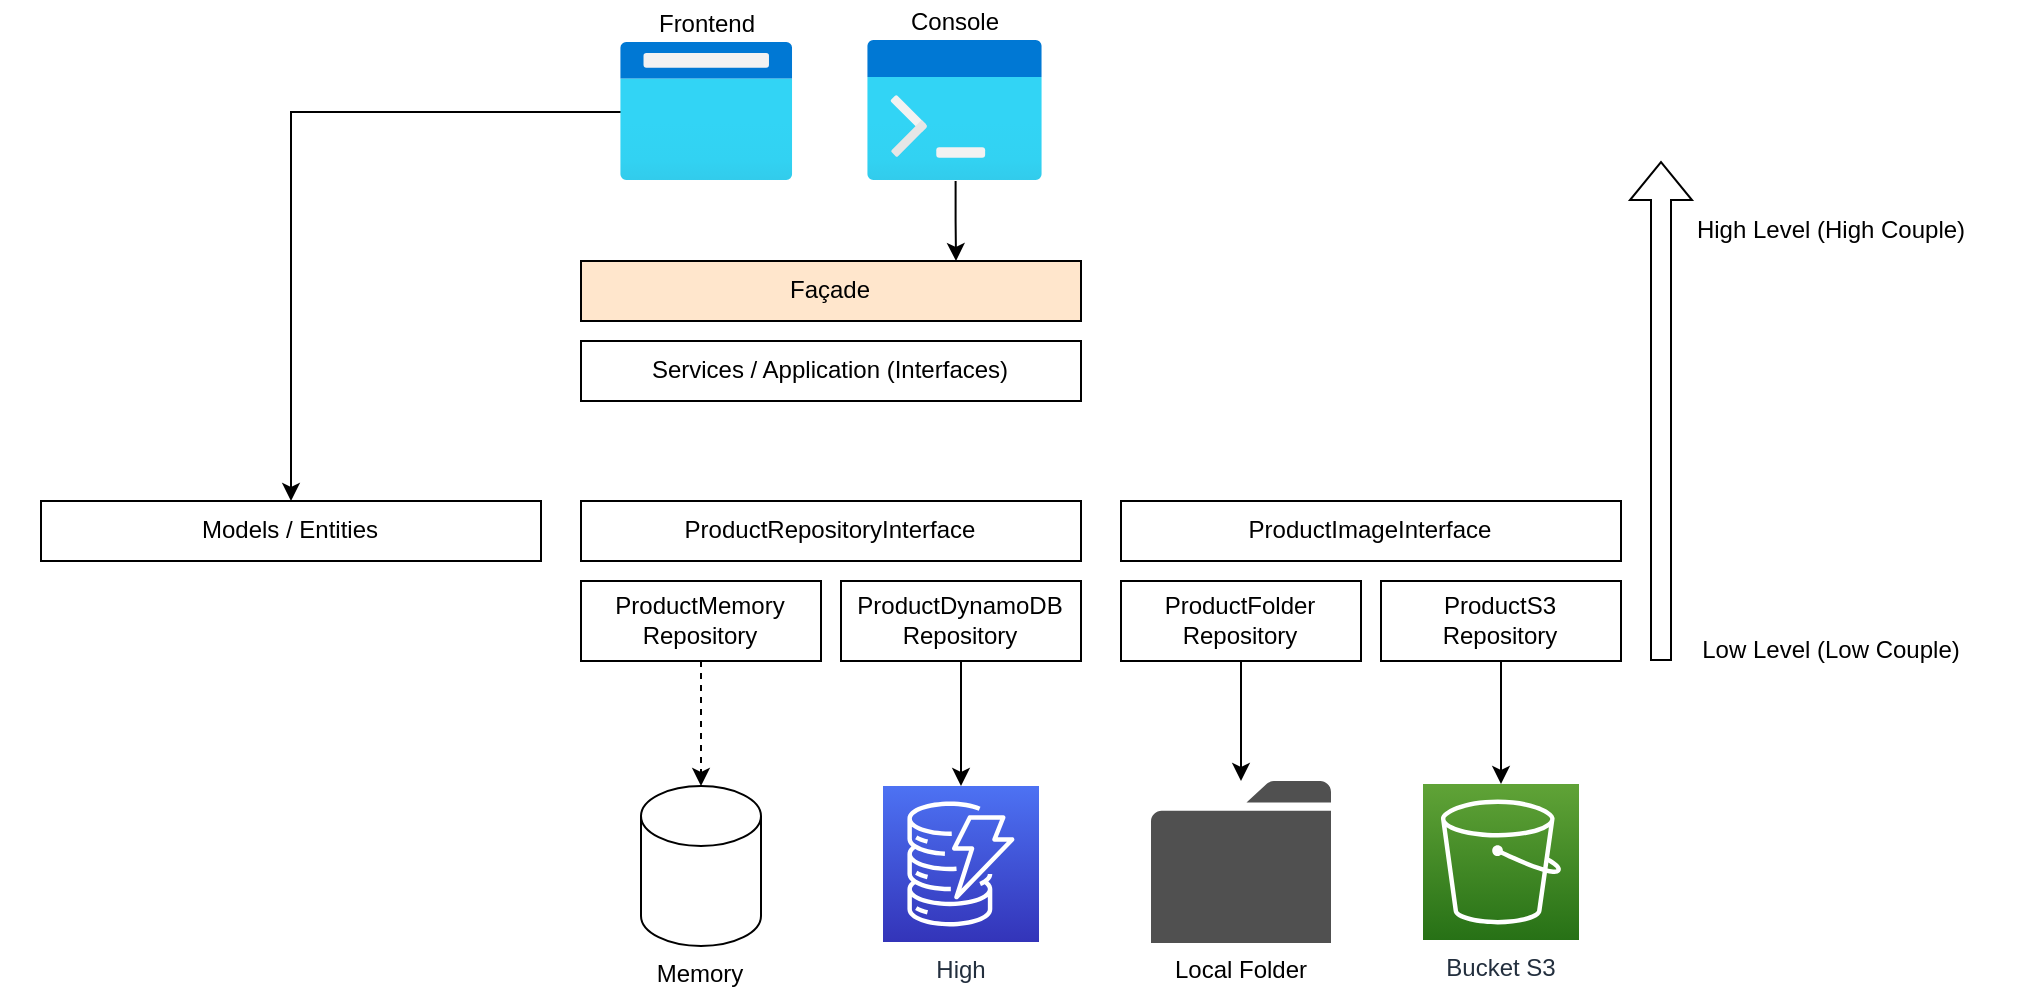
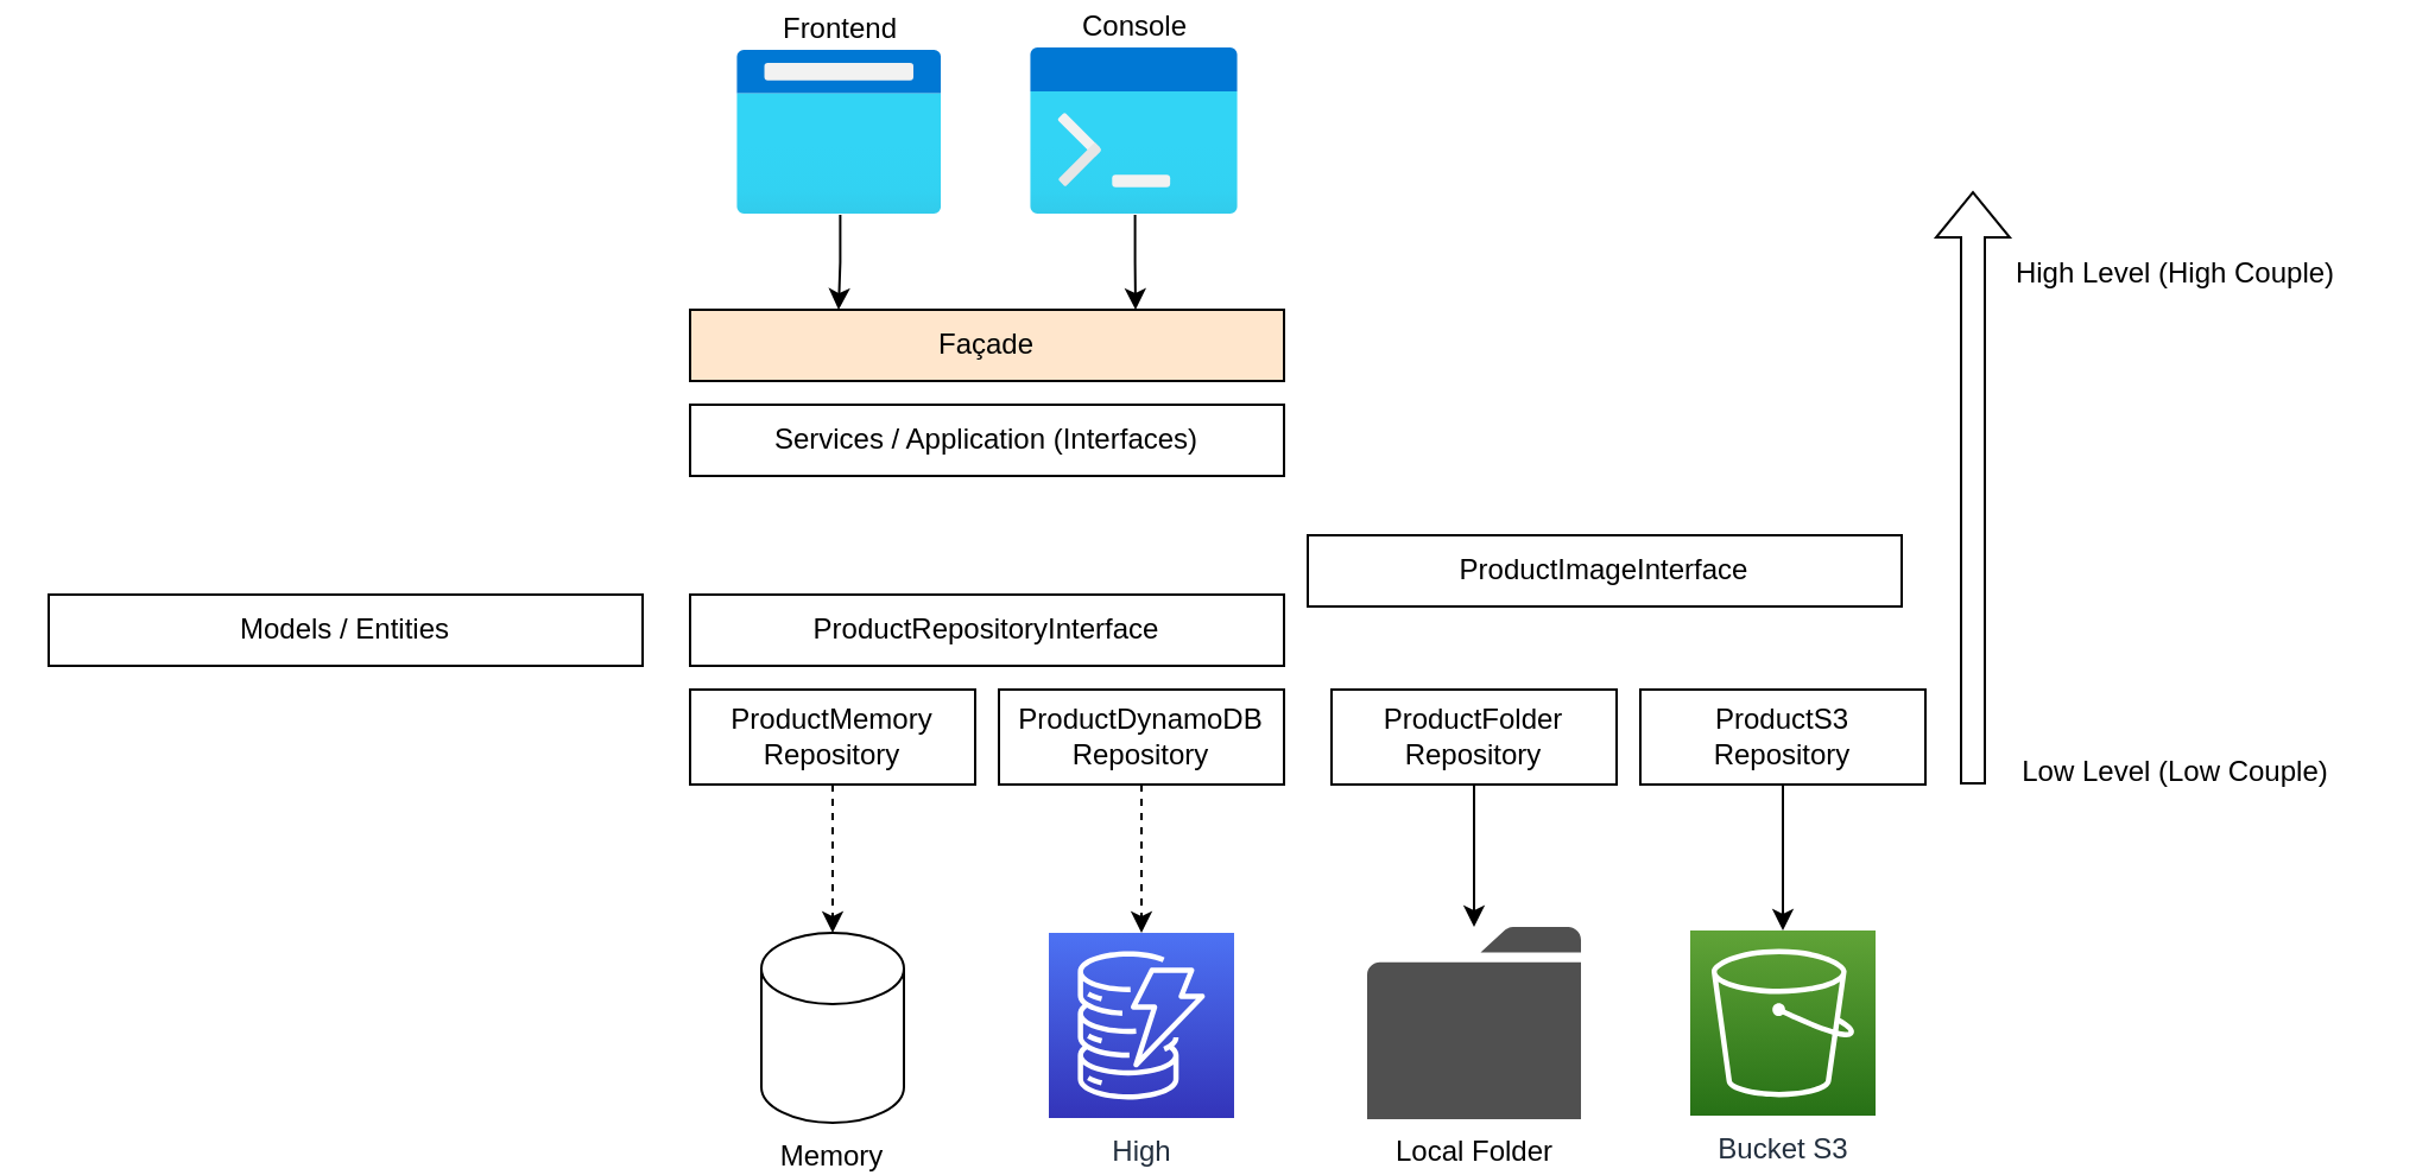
- <mxCell id="24" style="edgeStyle=orthogonalEdgeStyle;rounded=0;orthogonalLoop=1;jettySize=auto;html=1;" edge="1" parent="1" source="25" target="9"><mxGeometry relative="1" as="geometry" /></mxCell>
+ <mxCell id="24" style="edgeStyle=orthogonalEdgeStyle;rounded=0;orthogonalLoop=1;jettySize=auto;html=1;entryX=0.25;entryY=0;entryDx=0;entryDy=0;" edge="1" parent="1" source="25" target="2"><mxGeometry relative="1" as="geometry" /></mxCell>
- <mxCell id="10" value="ProductImageInterface" style="rounded=0;whiteSpace=wrap;html=1;" vertex="1" parent="1"><mxGeometry x="560" y="250" width="250" height="30" as="geometry" /></mxCell>
+ <mxCell id="10" value="ProductImageInterface" style="rounded=0;whiteSpace=wrap;html=1;" vertex="1" parent="1"><mxGeometry x="550" y="225" width="250" height="30" as="geometry" /></mxCell>
- <mxCell id="7" style="edgeStyle=orthogonalEdgeStyle;rounded=0;orthogonalLoop=1;jettySize=auto;html=1;" edge="1" parent="1" source="8" target="18"><mxGeometry relative="1" as="geometry" /></mxCell>
+ <mxCell id="7" style="edgeStyle=orthogonalEdgeStyle;rounded=0;orthogonalLoop=1;jettySize=auto;html=1;dashed=1;" edge="1" parent="1" source="8" target="18"><mxGeometry relative="1" as="geometry" /></mxCell>
